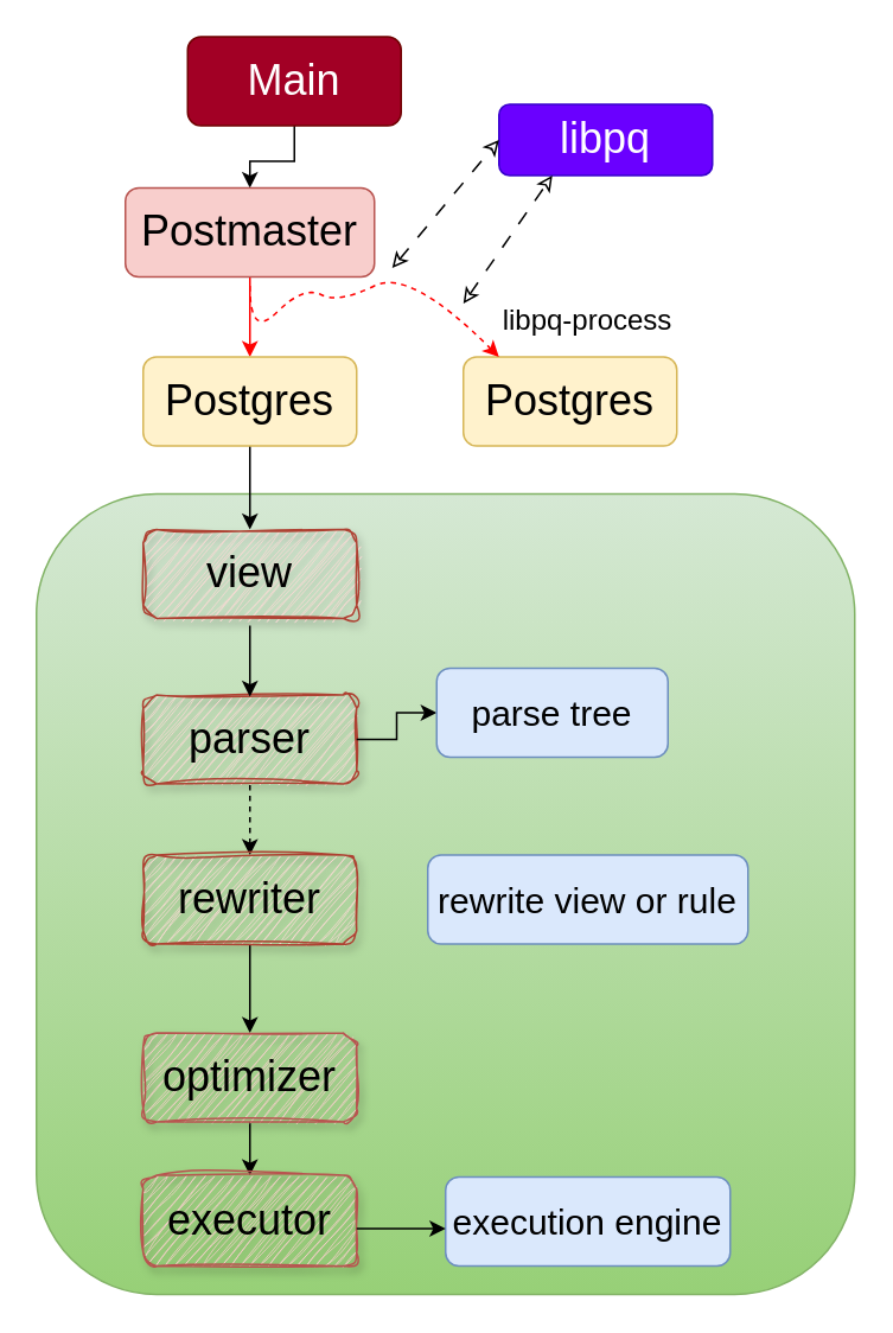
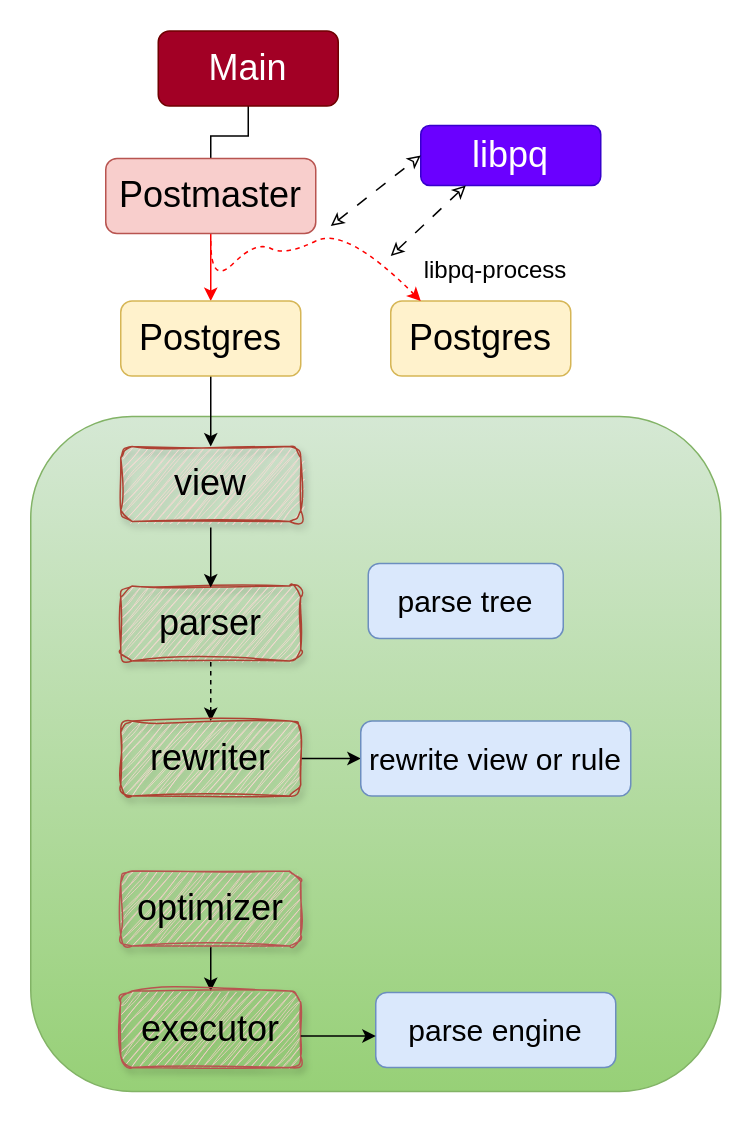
- <mxCell id="10" value="libpq" style="whiteSpace=wrap;html=1;fontSize=24;fillColor=#6a00ff;rounded=1;fontColor=#ffffff;strokeColor=#3700CC;" parent="1" vertex="1"><mxGeometry x="280" y="58" width="120" height="40" as="geometry" /></mxCell>
+ <mxCell id="10" value="libpq" style="whiteSpace=wrap;html=1;fontSize=24;fillColor=#6a00ff;rounded=1;fontColor=#ffffff;strokeColor=#3700CC;" parent="1" vertex="1"><mxGeometry x="280" y="83" width="120" height="40" as="geometry" /></mxCell>
- <mxCell id="3" value="" style="edgeStyle=orthogonalEdgeStyle;rounded=0;orthogonalLoop=1;jettySize=auto;html=1;" parent="1" source="4" target="6" edge="1"><mxGeometry relative="1" as="geometry" /></mxCell>
+ <mxCell id="3" value="" style="edgeStyle=orthogonalEdgeStyle;rounded=0;orthogonalLoop=1;jettySize=auto;html=1;endArrow=none;" parent="1" source="4" target="6" edge="1"><mxGeometry relative="1" as="geometry" /></mxCell>
- <mxCell id="20" value="" style="edgeStyle=orthogonalEdgeStyle;rounded=0;orthogonalLoop=1;jettySize=auto;html=1;exitX=1;exitY=0.5;exitDx=0;exitDy=0;" parent="1" source="19" target="23" edge="1"><mxGeometry relative="1" as="geometry"><mxPoint x="210" y="415" as="sourcePoint" /></mxGeometry></mxCell>
- <mxCell id="13" value="" style="edgeStyle=orthogonalEdgeStyle;rounded=0;orthogonalLoop=1;jettySize=auto;html=1;" parent="1" source="15" target="17" edge="1"><mxGeometry relative="1" as="geometry" /></mxCell>
+ <mxCell id="13" value="" style="edgeStyle=orthogonalEdgeStyle;rounded=0;orthogonalLoop=1;jettySize=auto;html=1;" parent="1" source="15" target="24" edge="1"><mxGeometry relative="1" as="geometry" /></mxCell>
- <mxCell id="27" value="&lt;font style=&quot;font-size: 20px;&quot;&gt;execution engine&lt;/font&gt;" style="rounded=1;whiteSpace=wrap;html=1;fillColor=#dae8fc;strokeColor=#6c8ebf;shadow=0;gradientColor=none;fontFamily=Helvetica;align=center;" vertex="1" parent="1"><mxGeometry x="250" y="661" width="160" height="50" as="geometry" /></mxCell>
+ <mxCell id="27" value="&lt;font style=&quot;font-size: 20px;&quot;&gt;parse engine&lt;/font&gt;" style="rounded=1;whiteSpace=wrap;html=1;fillColor=#dae8fc;strokeColor=#6c8ebf;shadow=0;gradientColor=none;fontFamily=Helvetica;align=center;" vertex="1" parent="1"><mxGeometry x="250" y="661" width="160" height="50" as="geometry" /></mxCell>
